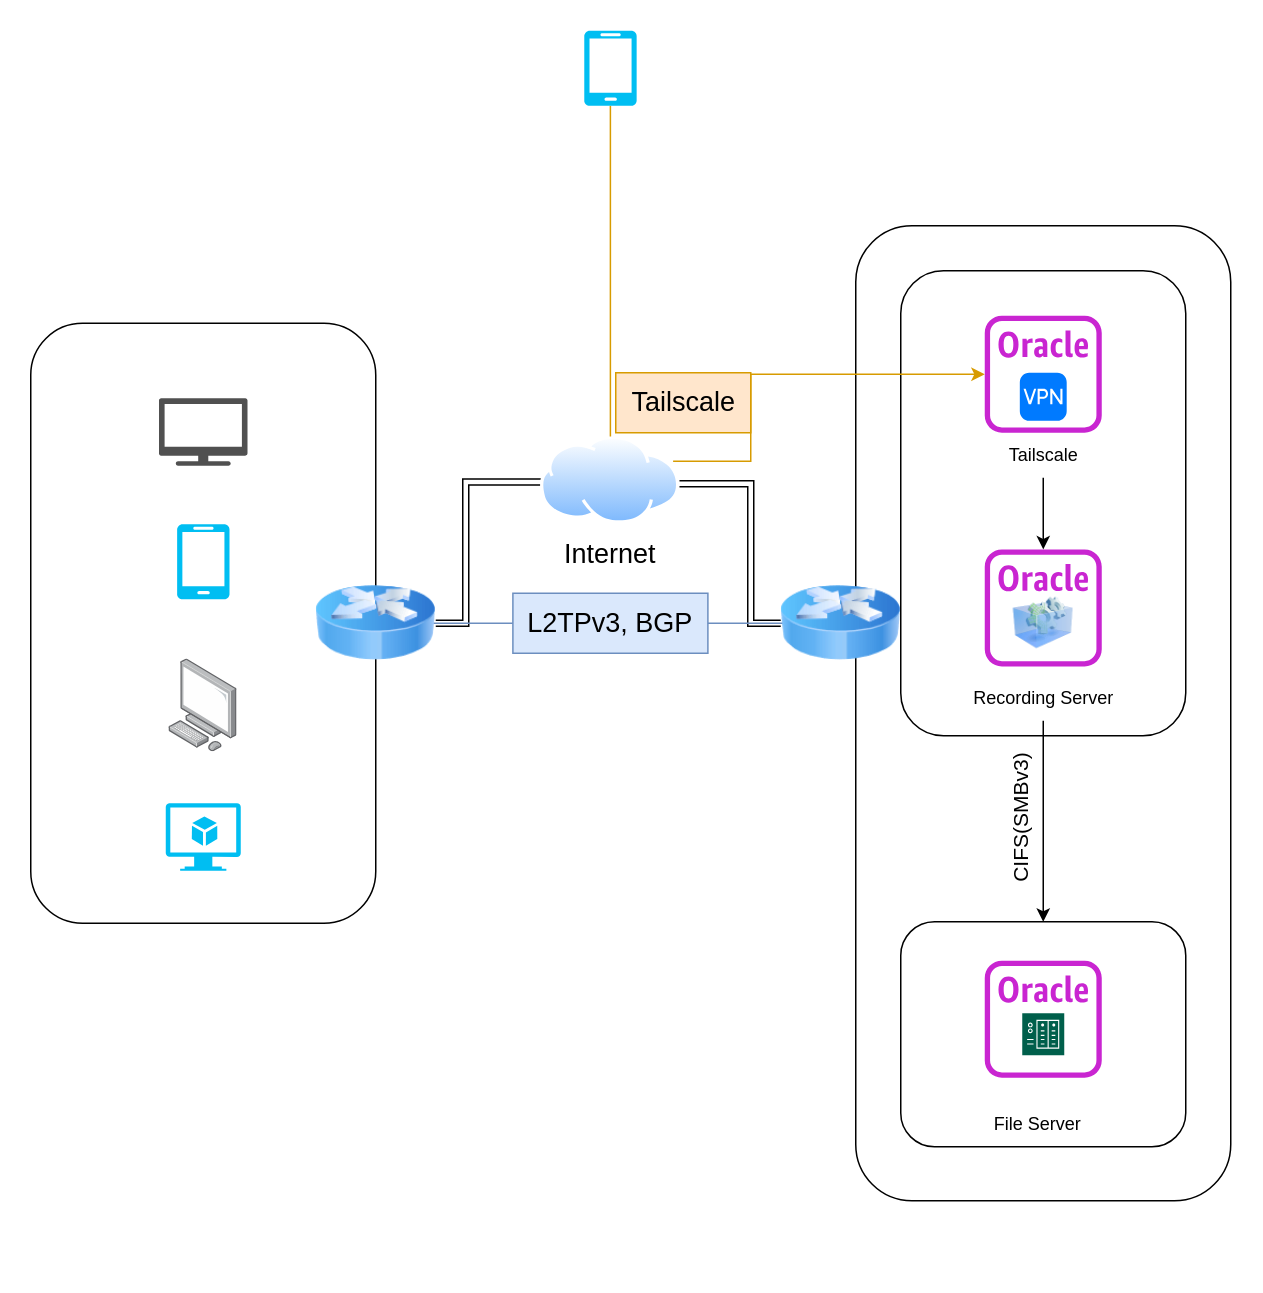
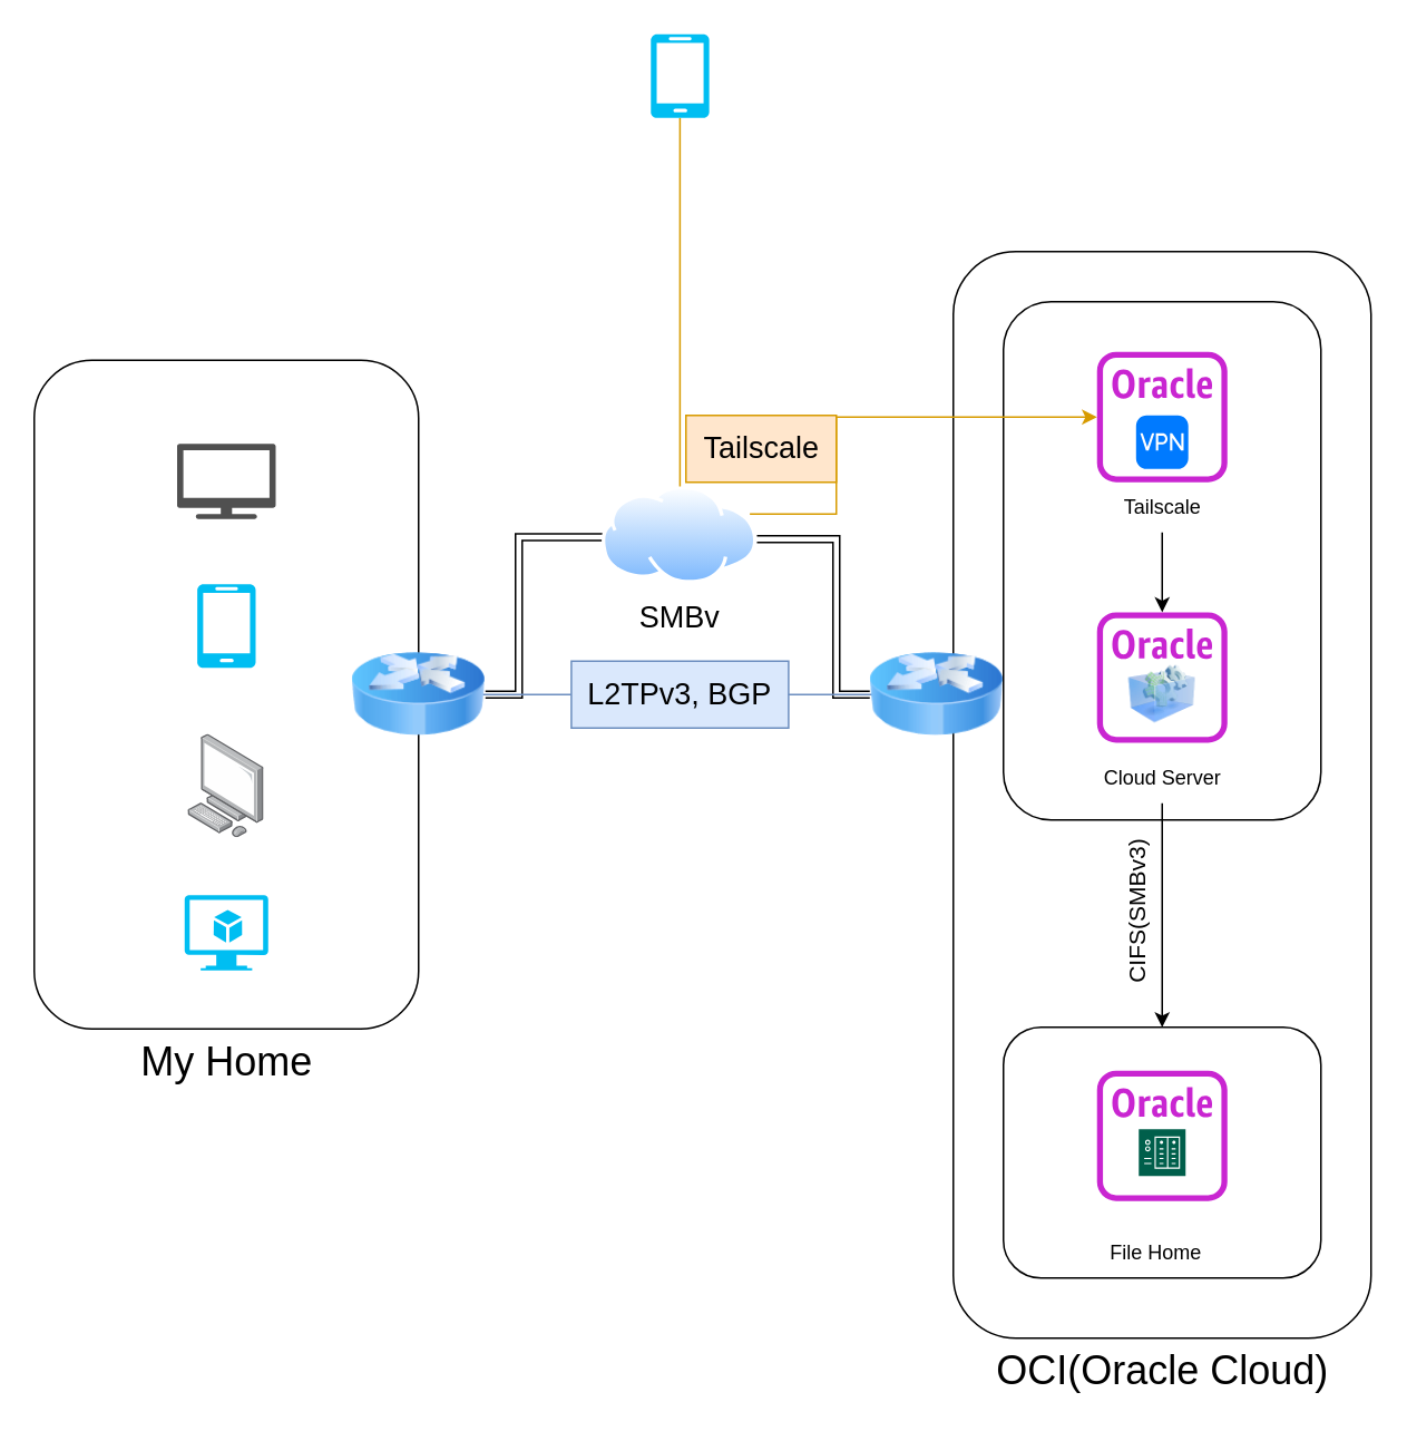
- <mxCell id="24" value="&lt;font style=&quot;font-size: 18px;&quot;&gt;Internet&lt;/font&gt;" style="image;aspect=fixed;perimeter=ellipsePerimeter;html=1;align=center;shadow=0;dashed=0;spacingTop=3;image=img/lib/active_directory/internet_cloud.svg;" parent="1" vertex="1"><mxGeometry x="360" y="290.5" width="92.86" height="58.5" as="geometry" /></mxCell>
+ <mxCell id="24" value="&lt;font style=&quot;font-size: 18px;&quot;&gt;SMBv&lt;/font&gt;" style="image;aspect=fixed;perimeter=ellipsePerimeter;html=1;align=center;shadow=0;dashed=0;spacingTop=3;image=img/lib/active_directory/internet_cloud.svg;" parent="1" vertex="1"><mxGeometry x="360" y="290.5" width="92.86" height="58.5" as="geometry" /></mxCell>
- <mxCell id="12" value="Recording Server" style="text;html=1;align=center;verticalAlign=middle;resizable=0;points=[];autosize=1;strokeColor=none;fillColor=none;" parent="1" vertex="1"><mxGeometry x="635" y="450" width="120" height="30" as="geometry" /></mxCell>
+ <mxCell id="12" value="Cloud Server" style="text;html=1;align=center;verticalAlign=middle;resizable=0;points=[];autosize=1;strokeColor=none;fillColor=none;" parent="1" vertex="1"><mxGeometry x="635" y="450" width="120" height="30" as="geometry" /></mxCell>
+ <mxCell id="4" value="&lt;font style=&quot;font-size: 24px;&quot;&gt;My Home&lt;/font&gt;" style="text;html=1;align=center;verticalAlign=middle;resizable=0;points=[];autosize=1;strokeColor=none;fillColor=none;" parent="1" vertex="1"><mxGeometry x="70" y="615" width="130" height="40" as="geometry" /></mxCell>
- <mxCell id="13" value="File Server" style="text;html=1;align=center;verticalAlign=middle;resizable=0;points=[];autosize=1;strokeColor=none;fillColor=none;" parent="1" vertex="1"><mxGeometry x="651" y="734" width="80" height="30" as="geometry" /></mxCell>
+ <mxCell id="13" value="File Home" style="text;html=1;align=center;verticalAlign=middle;resizable=0;points=[];autosize=1;strokeColor=none;fillColor=none;" parent="1" vertex="1"><mxGeometry x="651" y="734" width="80" height="30" as="geometry" /></mxCell>
+ <mxCell id="22" value="&lt;font style=&quot;font-size: 24px;&quot;&gt;OCI(Oracle Cloud)&lt;/font&gt;" style="text;html=1;align=center;verticalAlign=middle;resizable=0;points=[];autosize=1;strokeColor=none;fillColor=none;" parent="1" vertex="1"><mxGeometry x="585" y="800" width="220" height="40" as="geometry" /></mxCell>
